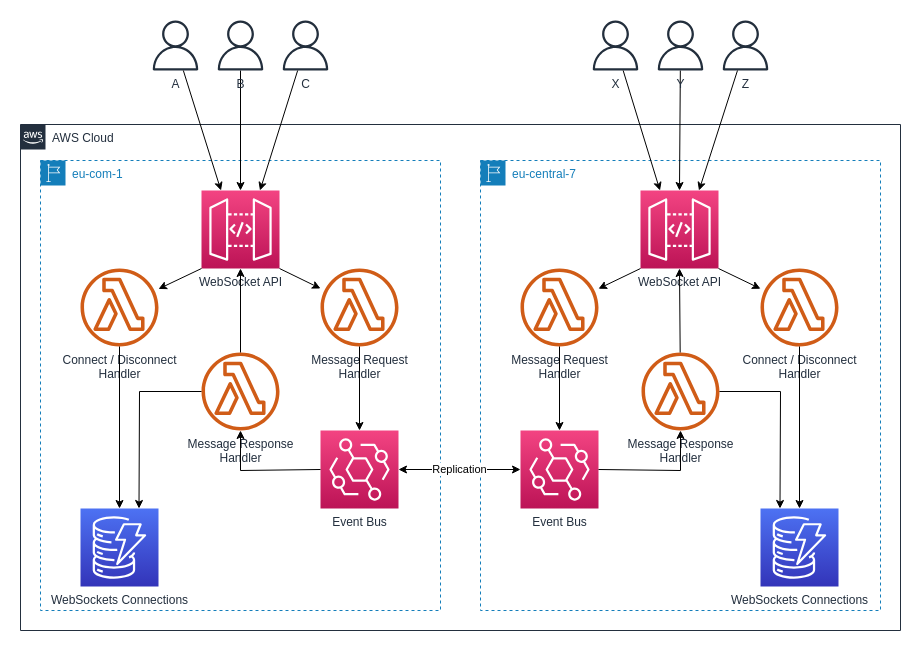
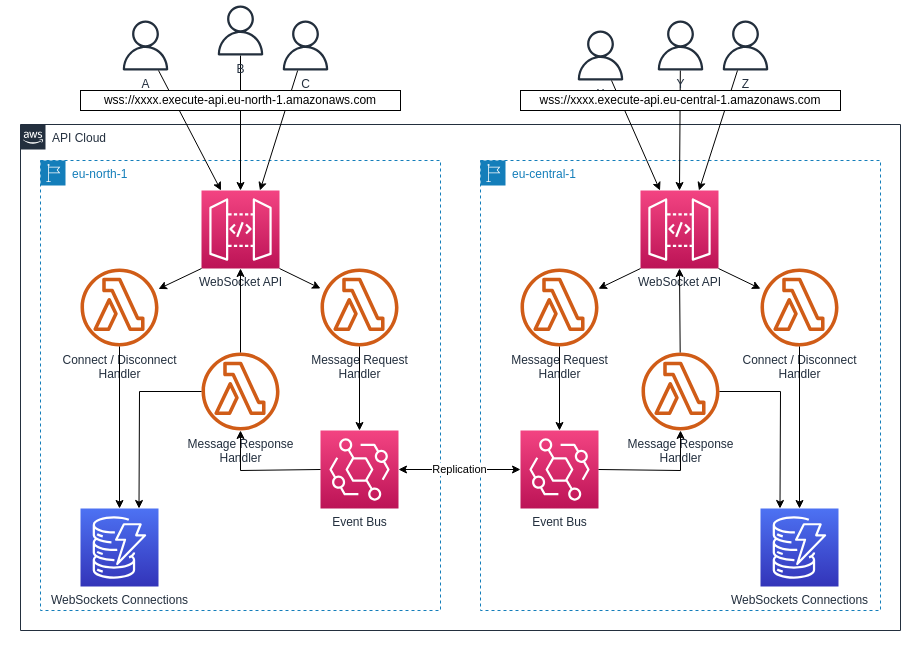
- <mxCell id="32" value="A" style="sketch=0;outlineConnect=0;fontColor=#232F3E;gradientColor=none;fillColor=#232F3D;strokeColor=none;dashed=0;verticalLabelPosition=bottom;verticalAlign=top;align=center;html=1;fontSize=12;fontStyle=0;aspect=fixed;pointerEvents=1;shape=mxgraph.aws4.user;" vertex="1" parent="1"><mxGeometry x="150" y="20" width="50" height="50" as="geometry" /></mxCell>
+ <mxCell id="32" value="A" style="sketch=0;outlineConnect=0;fontColor=#232F3E;gradientColor=none;fillColor=#232F3D;strokeColor=none;dashed=0;verticalLabelPosition=bottom;verticalAlign=top;align=center;html=1;fontSize=12;fontStyle=0;aspect=fixed;pointerEvents=1;shape=mxgraph.aws4.user;" vertex="1" parent="1"><mxGeometry x="120" y="20" width="50" height="50" as="geometry" /></mxCell>
- <mxCell id="45" value="B" style="sketch=0;outlineConnect=0;fontColor=#232F3E;gradientColor=none;fillColor=#232F3D;strokeColor=none;dashed=0;verticalLabelPosition=bottom;verticalAlign=top;align=center;html=1;fontSize=12;fontStyle=0;aspect=fixed;pointerEvents=1;shape=mxgraph.aws4.user;" vertex="1" parent="1"><mxGeometry x="215" y="20" width="50" height="50" as="geometry" /></mxCell>
+ <mxCell id="45" value="B" style="sketch=0;outlineConnect=0;fontColor=#232F3E;gradientColor=none;fillColor=#232F3D;strokeColor=none;dashed=0;verticalLabelPosition=bottom;verticalAlign=top;align=center;html=1;fontSize=12;fontStyle=0;aspect=fixed;pointerEvents=1;shape=mxgraph.aws4.user;" vertex="1" parent="1"><mxGeometry x="215" y="5" width="50" height="50" as="geometry" /></mxCell>
- <mxCell id="38" value="X" style="sketch=0;outlineConnect=0;fontColor=#232F3E;gradientColor=none;fillColor=#232F3D;strokeColor=none;dashed=0;verticalLabelPosition=bottom;verticalAlign=top;align=center;html=1;fontSize=12;fontStyle=0;aspect=fixed;pointerEvents=1;shape=mxgraph.aws4.user;" vertex="1" parent="1"><mxGeometry x="590" y="20" width="50" height="50" as="geometry" /></mxCell>
+ <mxCell id="38" value="X" style="sketch=0;outlineConnect=0;fontColor=#232F3E;gradientColor=none;fillColor=#232F3D;strokeColor=none;dashed=0;verticalLabelPosition=bottom;verticalAlign=top;align=center;html=1;fontSize=12;fontStyle=0;aspect=fixed;pointerEvents=1;shape=mxgraph.aws4.user;" vertex="1" parent="1"><mxGeometry x="575" y="30" width="50" height="50" as="geometry" /></mxCell>
+ <mxCell id="37" value="wss://xxxx.execute-api.eu-north-1.amazonaws.com" style="rounded=0;whiteSpace=wrap;html=1;" vertex="1" parent="1"><mxGeometry x="80" y="90" width="320" height="20" as="geometry" /></mxCell>
+ <mxCell id="43" value="wss://xxxx.execute-api.eu-central-1.amazonaws.com" style="rounded=0;whiteSpace=wrap;html=1;" vertex="1" parent="1"><mxGeometry x="520" y="90" width="320" height="20" as="geometry" /></mxCell>
- <mxCell id="2" value="AWS Cloud" style="points=[[0,0],[0.25,0],[0.5,0],[0.75,0],[1,0],[1,0.25],[1,0.5],[1,0.75],[1,1],[0.75,1],[0.5,1],[0.25,1],[0,1],[0,0.75],[0,0.5],[0,0.25]];outlineConnect=0;gradientColor=none;html=1;whiteSpace=wrap;fontSize=12;fontStyle=0;shape=mxgraph.aws4.group;grIcon=mxgraph.aws4.group_aws_cloud_alt;strokeColor=#232F3E;fillColor=none;verticalAlign=top;align=left;spacingLeft=30;fontColor=#232F3E;dashed=0;" parent="1" vertex="1"><mxGeometry x="20" y="124" width="880" height="506" as="geometry" /></mxCell>
+ <mxCell id="2" value="API Cloud" style="points=[[0,0],[0.25,0],[0.5,0],[0.75,0],[1,0],[1,0.25],[1,0.5],[1,0.75],[1,1],[0.75,1],[0.5,1],[0.25,1],[0,1],[0,0.75],[0,0.5],[0,0.25]];outlineConnect=0;gradientColor=none;html=1;whiteSpace=wrap;fontSize=12;fontStyle=0;shape=mxgraph.aws4.group;grIcon=mxgraph.aws4.group_aws_cloud_alt;strokeColor=#232F3E;fillColor=none;verticalAlign=top;align=left;spacingLeft=30;fontColor=#232F3E;dashed=0;" parent="1" vertex="1"><mxGeometry x="20" y="124" width="880" height="506" as="geometry" /></mxCell>
- <mxCell id="3" value="eu-com-1" style="points=[[0,0],[0.25,0],[0.5,0],[0.75,0],[1,0],[1,0.25],[1,0.5],[1,0.75],[1,1],[0.75,1],[0.5,1],[0.25,1],[0,1],[0,0.75],[0,0.5],[0,0.25]];outlineConnect=0;gradientColor=none;html=1;whiteSpace=wrap;fontSize=12;fontStyle=0;shape=mxgraph.aws4.group;grIcon=mxgraph.aws4.group_region;strokeColor=#147EBA;fillColor=none;verticalAlign=top;align=left;spacingLeft=30;fontColor=#147EBA;dashed=1;" parent="1" vertex="1"><mxGeometry x="40" y="160" width="400" height="450" as="geometry" /></mxCell>
+ <mxCell id="3" value="eu-north-1" style="points=[[0,0],[0.25,0],[0.5,0],[0.75,0],[1,0],[1,0.25],[1,0.5],[1,0.75],[1,1],[0.75,1],[0.5,1],[0.25,1],[0,1],[0,0.75],[0,0.5],[0,0.25]];outlineConnect=0;gradientColor=none;html=1;whiteSpace=wrap;fontSize=12;fontStyle=0;shape=mxgraph.aws4.group;grIcon=mxgraph.aws4.group_region;strokeColor=#147EBA;fillColor=none;verticalAlign=top;align=left;spacingLeft=30;fontColor=#147EBA;dashed=1;" parent="1" vertex="1"><mxGeometry x="40" y="160" width="400" height="450" as="geometry" /></mxCell>
- <mxCell id="8" value="eu-central-7" style="points=[[0,0],[0.25,0],[0.5,0],[0.75,0],[1,0],[1,0.25],[1,0.5],[1,0.75],[1,1],[0.75,1],[0.5,1],[0.25,1],[0,1],[0,0.75],[0,0.5],[0,0.25]];outlineConnect=0;gradientColor=none;html=1;whiteSpace=wrap;fontSize=12;fontStyle=0;shape=mxgraph.aws4.group;grIcon=mxgraph.aws4.group_region;strokeColor=#147EBA;fillColor=none;verticalAlign=top;align=left;spacingLeft=30;fontColor=#147EBA;dashed=1;" vertex="1" parent="1"><mxGeometry x="480" y="160" width="400" height="450" as="geometry" /></mxCell>
+ <mxCell id="8" value="eu-central-1" style="points=[[0,0],[0.25,0],[0.5,0],[0.75,0],[1,0],[1,0.25],[1,0.5],[1,0.75],[1,1],[0.75,1],[0.5,1],[0.25,1],[0,1],[0,0.75],[0,0.5],[0,0.25]];outlineConnect=0;gradientColor=none;html=1;whiteSpace=wrap;fontSize=12;fontStyle=0;shape=mxgraph.aws4.group;grIcon=mxgraph.aws4.group_region;strokeColor=#147EBA;fillColor=none;verticalAlign=top;align=left;spacingLeft=30;fontColor=#147EBA;dashed=1;" vertex="1" parent="1"><mxGeometry x="480" y="160" width="400" height="450" as="geometry" /></mxCell>
